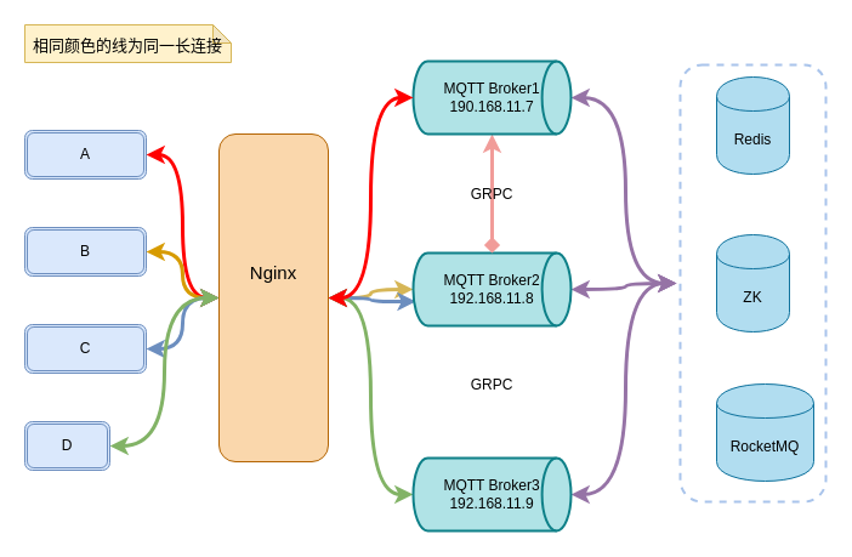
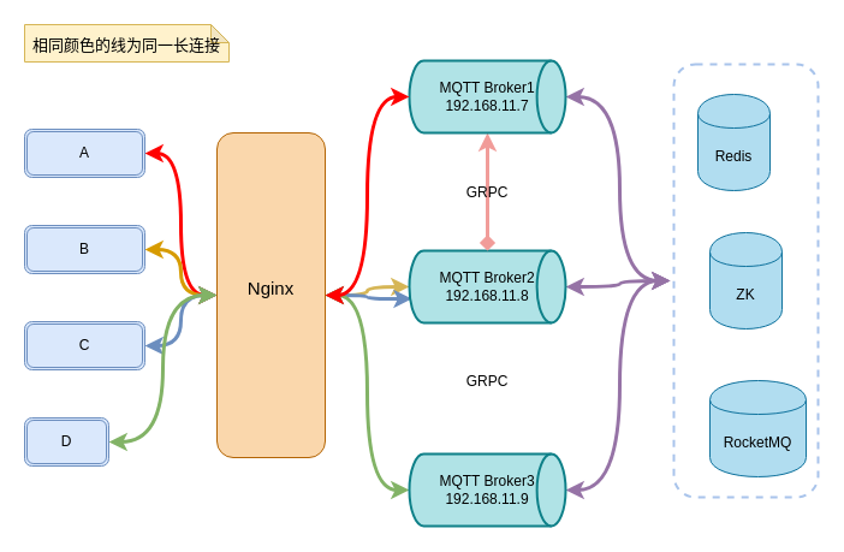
- <mxCell id="10" value="MQTT Broker1&lt;br&gt;190.168.11.7" style="strokeWidth=2;html=1;shape=mxgraph.flowchart.direct_data;whiteSpace=wrap;fillColor=#b0e3e6;strokeColor=#0e8088;" vertex="1" parent="1"><mxGeometry x="340" y="50" width="130" height="60" as="geometry" /></mxCell>
+ <mxCell id="10" value="MQTT Broker1&lt;br&gt;192.168.11.7" style="strokeWidth=2;html=1;shape=mxgraph.flowchart.direct_data;whiteSpace=wrap;fillColor=#b0e3e6;strokeColor=#0e8088;" vertex="1" parent="1"><mxGeometry x="340" y="50" width="130" height="60" as="geometry" /></mxCell>
- <mxCell id="28" value="Redis" style="shape=cylinder;whiteSpace=wrap;html=1;boundedLbl=1;backgroundOutline=1;fillColor=#b1ddf0;strokeColor=#10739e;" vertex="1" parent="1"><mxGeometry x="590" y="63" width="60" height="80" as="geometry" /></mxCell>
+ <mxCell id="28" value="Redis" style="shape=cylinder;whiteSpace=wrap;html=1;boundedLbl=1;backgroundOutline=1;fillColor=#b1ddf0;strokeColor=#10739e;" vertex="1" parent="1"><mxGeometry x="580" y="78" width="60" height="80" as="geometry" /></mxCell>
- <mxCell id="24" value="Nginx" style="text;html=1;strokeColor=none;fillColor=none;align=center;verticalAlign=middle;whiteSpace=wrap;rounded=0;fontSize=15;horizontal=1;" vertex="1" parent="1"><mxGeometry x="205" y="172" width="40" height="103" as="geometry" /></mxCell>
+ <mxCell id="24" value="Nginx" style="text;html=1;strokeColor=none;fillColor=none;align=center;verticalAlign=middle;whiteSpace=wrap;rounded=0;fontSize=15;horizontal=1;" vertex="1" parent="1"><mxGeometry x="205" y="187" width="40" height="103" as="geometry" /></mxCell>
